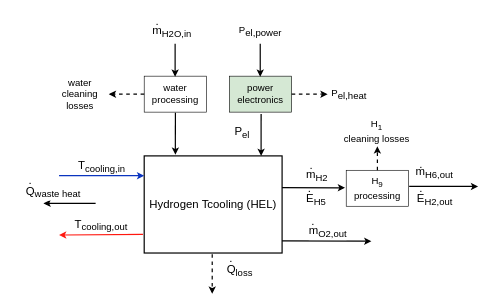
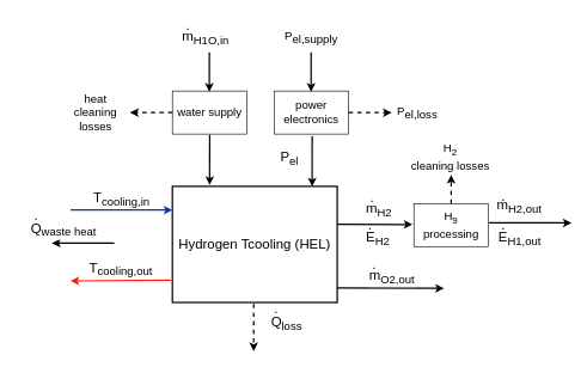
- <mxCell id="23" value="&lt;font style=&quot;font-size: 19px;&quot;&gt;&lt;span style=&quot;color: rgb(0, 0, 0); font-family: Helvetica; font-style: normal; font-variant-ligatures: normal; font-variant-caps: normal; font-weight: 400; letter-spacing: normal; orphans: 2; text-align: center; text-indent: 0px; text-transform: none; widows: 2; word-spacing: 0px; -webkit-text-stroke-width: 0px; background-color: rgb(255, 255, 255); text-decoration-thickness: initial; text-decoration-style: initial; text-decoration-color: initial; float: none; display: inline !important;&quot;&gt;m&lt;/span&gt;&lt;sub style=&quot;color: rgb(0, 0, 0); font-family: Helvetica; font-style: normal; font-variant-ligatures: normal; font-variant-caps: normal; font-weight: 400; letter-spacing: normal; orphans: 2; text-align: center; text-indent: 0px; text-transform: none; widows: 2; word-spacing: 0px; -webkit-text-stroke-width: 0px; text-decoration-thickness: initial; text-decoration-style: initial; text-decoration-color: initial;&quot;&gt;H2O,in&lt;/sub&gt;&lt;/font&gt;" style="text;whiteSpace=wrap;html=1;fontSize=19;" parent="1" vertex="1"><mxGeometry x="252" y="33" width="90" height="50" as="geometry" /></mxCell>
+ <mxCell id="23" value="&lt;font style=&quot;font-size: 19px;&quot;&gt;&lt;span style=&quot;color: rgb(0, 0, 0); font-family: Helvetica; font-style: normal; font-variant-ligatures: normal; font-variant-caps: normal; font-weight: 400; letter-spacing: normal; orphans: 2; text-align: center; text-indent: 0px; text-transform: none; widows: 2; word-spacing: 0px; -webkit-text-stroke-width: 0px; background-color: rgb(255, 255, 255); text-decoration-thickness: initial; text-decoration-style: initial; text-decoration-color: initial; float: none; display: inline !important;&quot;&gt;m&lt;/span&gt;&lt;sub style=&quot;color: rgb(0, 0, 0); font-family: Helvetica; font-style: normal; font-variant-ligatures: normal; font-variant-caps: normal; font-weight: 400; letter-spacing: normal; orphans: 2; text-align: center; text-indent: 0px; text-transform: none; widows: 2; word-spacing: 0px; -webkit-text-stroke-width: 0px; text-decoration-thickness: initial; text-decoration-style: initial; text-decoration-color: initial;&quot;&gt;H1O,in&lt;/sub&gt;&lt;/font&gt;" style="text;whiteSpace=wrap;html=1;fontSize=19;" parent="1" vertex="1"><mxGeometry x="252" y="33" width="90" height="50" as="geometry" /></mxCell>
- <mxCell id="19" value="&lt;span style=&quot;font-size: 16px;&quot;&gt;P&lt;sub style=&quot;font-size: 16px;&quot;&gt;el,power&lt;/sub&gt;&lt;/span&gt;" style="text;html=1;strokeColor=none;fillColor=none;align=center;verticalAlign=middle;whiteSpace=wrap;rounded=0;fontSize=16;" parent="1" vertex="1"><mxGeometry x="404" y="36" width="60" height="30" as="geometry" /></mxCell>
+ <mxCell id="19" value="&lt;span style=&quot;font-size: 16px;&quot;&gt;P&lt;sub style=&quot;font-size: 16px;&quot;&gt;el,supply&lt;/sub&gt;&lt;/span&gt;" style="text;html=1;strokeColor=none;fillColor=none;align=center;verticalAlign=middle;whiteSpace=wrap;rounded=0;fontSize=16;" parent="1" vertex="1"><mxGeometry x="404" y="36" width="60" height="30" as="geometry" /></mxCell>
- <mxCell id="28" value="&lt;div style=&quot;text-align: center;&quot;&gt;&lt;span style=&quot;background-color: rgb(255, 255, 255);&quot;&gt;water cleaning losses&lt;/span&gt;&lt;/div&gt;" style="text;whiteSpace=wrap;html=1;fontSize=16;" parent="1" vertex="1"><mxGeometry x="87" y="121" width="90" height="50" as="geometry" /></mxCell>
+ <mxCell id="28" value="&lt;div style=&quot;text-align: center;&quot;&gt;&lt;span style=&quot;background-color: rgb(255, 255, 255);&quot;&gt;heat cleaning losses&lt;/span&gt;&lt;/div&gt;" style="text;whiteSpace=wrap;html=1;fontSize=16;" parent="1" vertex="1"><mxGeometry x="87" y="121" width="90" height="50" as="geometry" /></mxCell>
- <mxCell id="24" value="&lt;font color=&quot;#000000&quot;&gt;water processing&lt;br&gt;&lt;/font&gt;" style="rounded=0;whiteSpace=wrap;html=1;fontSize=16;fontColor=#FF4A4A;" parent="1" vertex="1"><mxGeometry x="240.03" y="126" width="104" height="60" as="geometry" /></mxCell>
+ <mxCell id="24" value="&lt;font color=&quot;#000000&quot;&gt;water supply&lt;br&gt;&lt;/font&gt;" style="rounded=0;whiteSpace=wrap;html=1;fontSize=16;fontColor=#FF4A4A;" parent="1" vertex="1"><mxGeometry x="240.03" y="126" width="104" height="60" as="geometry" /></mxCell>
- <mxCell id="17" value="&lt;font color=&quot;#000000&quot;&gt;power electronics&lt;/font&gt;" style="rounded=0;whiteSpace=wrap;html=1;fontSize=16;fontColor=#FF4A4A;fillColor=#d5e8d4;" parent="1" vertex="1"><mxGeometry x="382" y="126" width="104" height="60" as="geometry" /></mxCell>
+ <mxCell id="17" value="&lt;font color=&quot;#000000&quot;&gt;power electronics&lt;/font&gt;" style="rounded=0;whiteSpace=wrap;html=1;fontSize=16;fontColor=#FF4A4A;" parent="1" vertex="1"><mxGeometry x="382" y="126" width="104" height="60" as="geometry" /></mxCell>
- <mxCell id="21" value="&lt;span style=&quot;font-size: 16px;&quot;&gt;P&lt;sub style=&quot;font-size: 16px;&quot;&gt;el,heat&lt;/sub&gt;&lt;/span&gt;" style="text;html=1;strokeColor=none;fillColor=none;align=center;verticalAlign=middle;whiteSpace=wrap;rounded=0;fontSize=16;" parent="1" vertex="1"><mxGeometry x="552" y="141" width="60" height="30" as="geometry" /></mxCell>
+ <mxCell id="21" value="&lt;span style=&quot;font-size: 16px;&quot;&gt;P&lt;sub style=&quot;font-size: 16px;&quot;&gt;el,loss&lt;/sub&gt;&lt;/span&gt;" style="text;html=1;strokeColor=none;fillColor=none;align=center;verticalAlign=middle;whiteSpace=wrap;rounded=0;fontSize=16;" parent="1" vertex="1"><mxGeometry x="552" y="141" width="60" height="30" as="geometry" /></mxCell>
- <mxCell id="36" value="H&lt;sub&gt;1 &lt;br&gt;&lt;/sub&gt;cleaning losses" style="text;html=1;strokeColor=none;fillColor=none;align=center;verticalAlign=middle;whiteSpace=wrap;rounded=0;fontSize=16;" parent="1" vertex="1"><mxGeometry x="559" y="203" width="138" height="30" as="geometry" /></mxCell>
+ <mxCell id="36" value="H&lt;sub&gt;2 &lt;br&gt;&lt;/sub&gt;cleaning losses" style="text;html=1;strokeColor=none;fillColor=none;align=center;verticalAlign=middle;whiteSpace=wrap;rounded=0;fontSize=16;" parent="1" vertex="1"><mxGeometry x="559" y="203" width="138" height="30" as="geometry" /></mxCell>
- <mxCell id="29" value="&lt;font style=&quot;font-size: 19px;&quot;&gt;&lt;span style=&quot;color: rgb(0, 0, 0); font-family: Helvetica; font-style: normal; font-variant-ligatures: normal; font-variant-caps: normal; font-weight: 400; letter-spacing: normal; orphans: 2; text-align: center; text-indent: 0px; text-transform: none; widows: 2; word-spacing: 0px; -webkit-text-stroke-width: 0px; background-color: rgb(255, 255, 255); text-decoration-thickness: initial; text-decoration-style: initial; text-decoration-color: initial; float: none; display: inline !important;&quot;&gt;m&lt;/span&gt;&lt;sub style=&quot;color: rgb(0, 0, 0); font-family: Helvetica; font-style: normal; font-variant-ligatures: normal; font-variant-caps: normal; font-weight: 400; letter-spacing: normal; orphans: 2; text-align: center; text-indent: 0px; text-transform: none; widows: 2; word-spacing: 0px; -webkit-text-stroke-width: 0px; text-decoration-thickness: initial; text-decoration-style: initial; text-decoration-color: initial;&quot;&gt;H6,out&lt;/sub&gt;&lt;/font&gt;" style="text;whiteSpace=wrap;html=1;fontSize=19;verticalAlign=middle;" parent="1" vertex="1"><mxGeometry x="691" y="263" width="95" height="50" as="geometry" /></mxCell>
+ <mxCell id="29" value="&lt;font style=&quot;font-size: 19px;&quot;&gt;&lt;span style=&quot;color: rgb(0, 0, 0); font-family: Helvetica; font-style: normal; font-variant-ligatures: normal; font-variant-caps: normal; font-weight: 400; letter-spacing: normal; orphans: 2; text-align: center; text-indent: 0px; text-transform: none; widows: 2; word-spacing: 0px; -webkit-text-stroke-width: 0px; background-color: rgb(255, 255, 255); text-decoration-thickness: initial; text-decoration-style: initial; text-decoration-color: initial; float: none; display: inline !important;&quot;&gt;m&lt;/span&gt;&lt;sub style=&quot;color: rgb(0, 0, 0); font-family: Helvetica; font-style: normal; font-variant-ligatures: normal; font-variant-caps: normal; font-weight: 400; letter-spacing: normal; orphans: 2; text-align: center; text-indent: 0px; text-transform: none; widows: 2; word-spacing: 0px; -webkit-text-stroke-width: 0px; text-decoration-thickness: initial; text-decoration-style: initial; text-decoration-color: initial;&quot;&gt;H2,out&lt;/sub&gt;&lt;/font&gt;" style="text;whiteSpace=wrap;html=1;fontSize=19;verticalAlign=middle;" parent="1" vertex="1"><mxGeometry x="691" y="263" width="95" height="50" as="geometry" /></mxCell>
- <mxCell id="9" value="E&lt;sub&gt;H5&lt;/sub&gt;" style="text;html=1;strokeColor=none;fillColor=none;align=center;verticalAlign=middle;whiteSpace=wrap;rounded=0;fontSize=19;" parent="1" vertex="1"><mxGeometry x="497" y="317" width="60" height="30" as="geometry" /></mxCell>
+ <mxCell id="9" value="E&lt;sub&gt;H2&lt;/sub&gt;" style="text;html=1;strokeColor=none;fillColor=none;align=center;verticalAlign=middle;whiteSpace=wrap;rounded=0;fontSize=19;" parent="1" vertex="1"><mxGeometry x="497" y="317" width="60" height="30" as="geometry" /></mxCell>
- <mxCell id="31" value="&lt;font style=&quot;font-size: 19px;&quot;&gt;E&lt;sub&gt;H2,out&lt;/sub&gt;&lt;/font&gt;" style="text;html=1;strokeColor=none;fillColor=none;align=center;verticalAlign=middle;whiteSpace=wrap;rounded=0;fontSize=19;" parent="1" vertex="1"><mxGeometry x="695" y="317" width="60" height="30" as="geometry" /></mxCell>
+ <mxCell id="31" value="&lt;font style=&quot;font-size: 19px;&quot;&gt;E&lt;sub&gt;H1,out&lt;/sub&gt;&lt;/font&gt;" style="text;html=1;strokeColor=none;fillColor=none;align=center;verticalAlign=middle;whiteSpace=wrap;rounded=0;fontSize=19;" parent="1" vertex="1"><mxGeometry x="695" y="317" width="60" height="30" as="geometry" /></mxCell>
